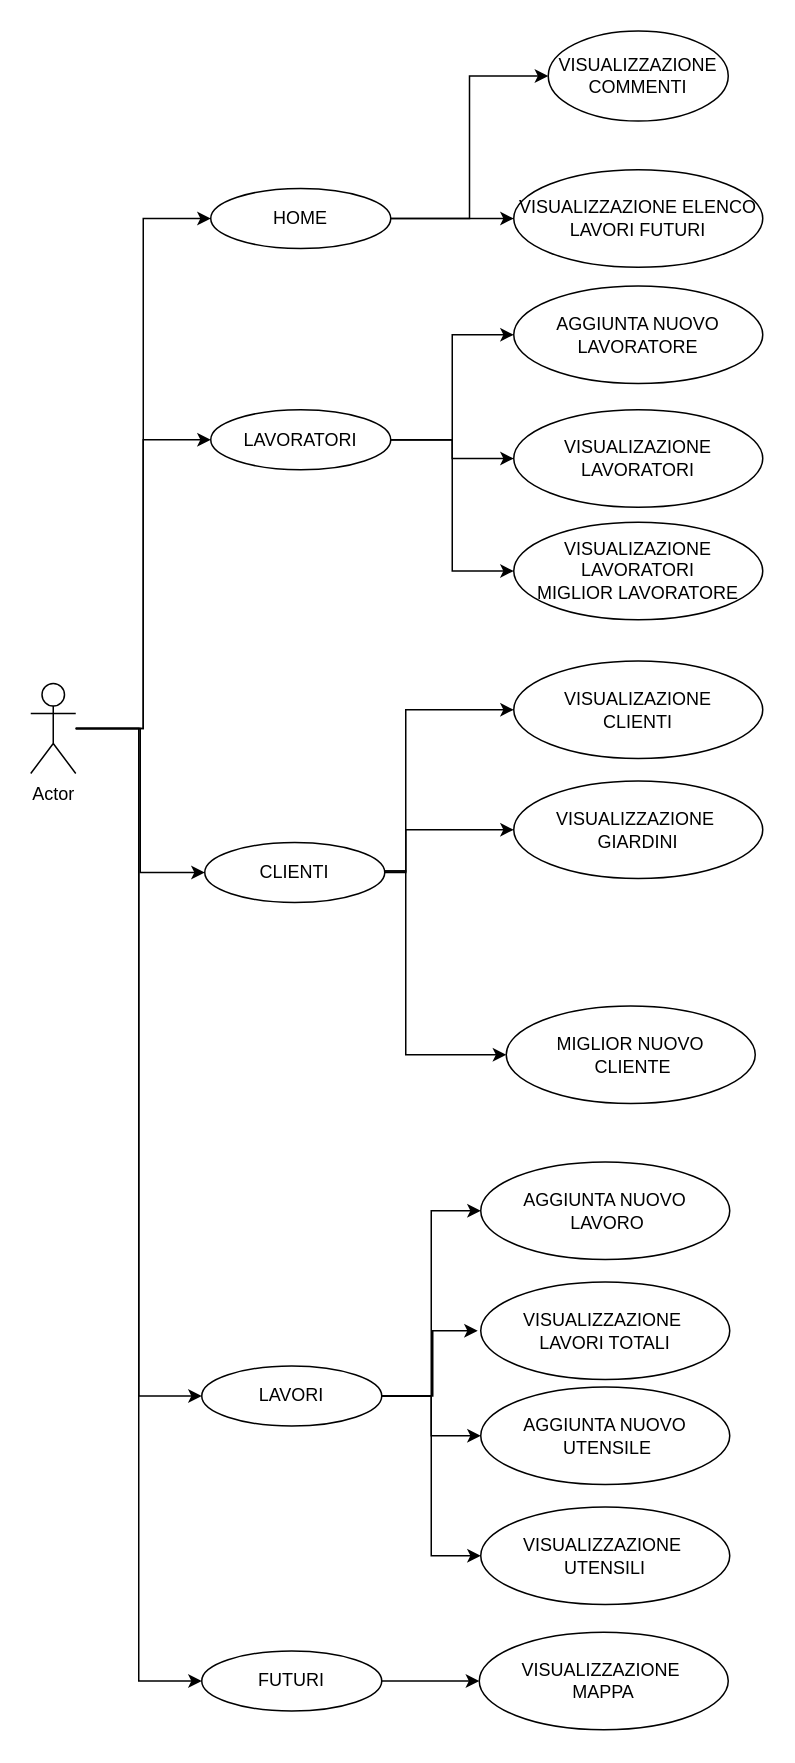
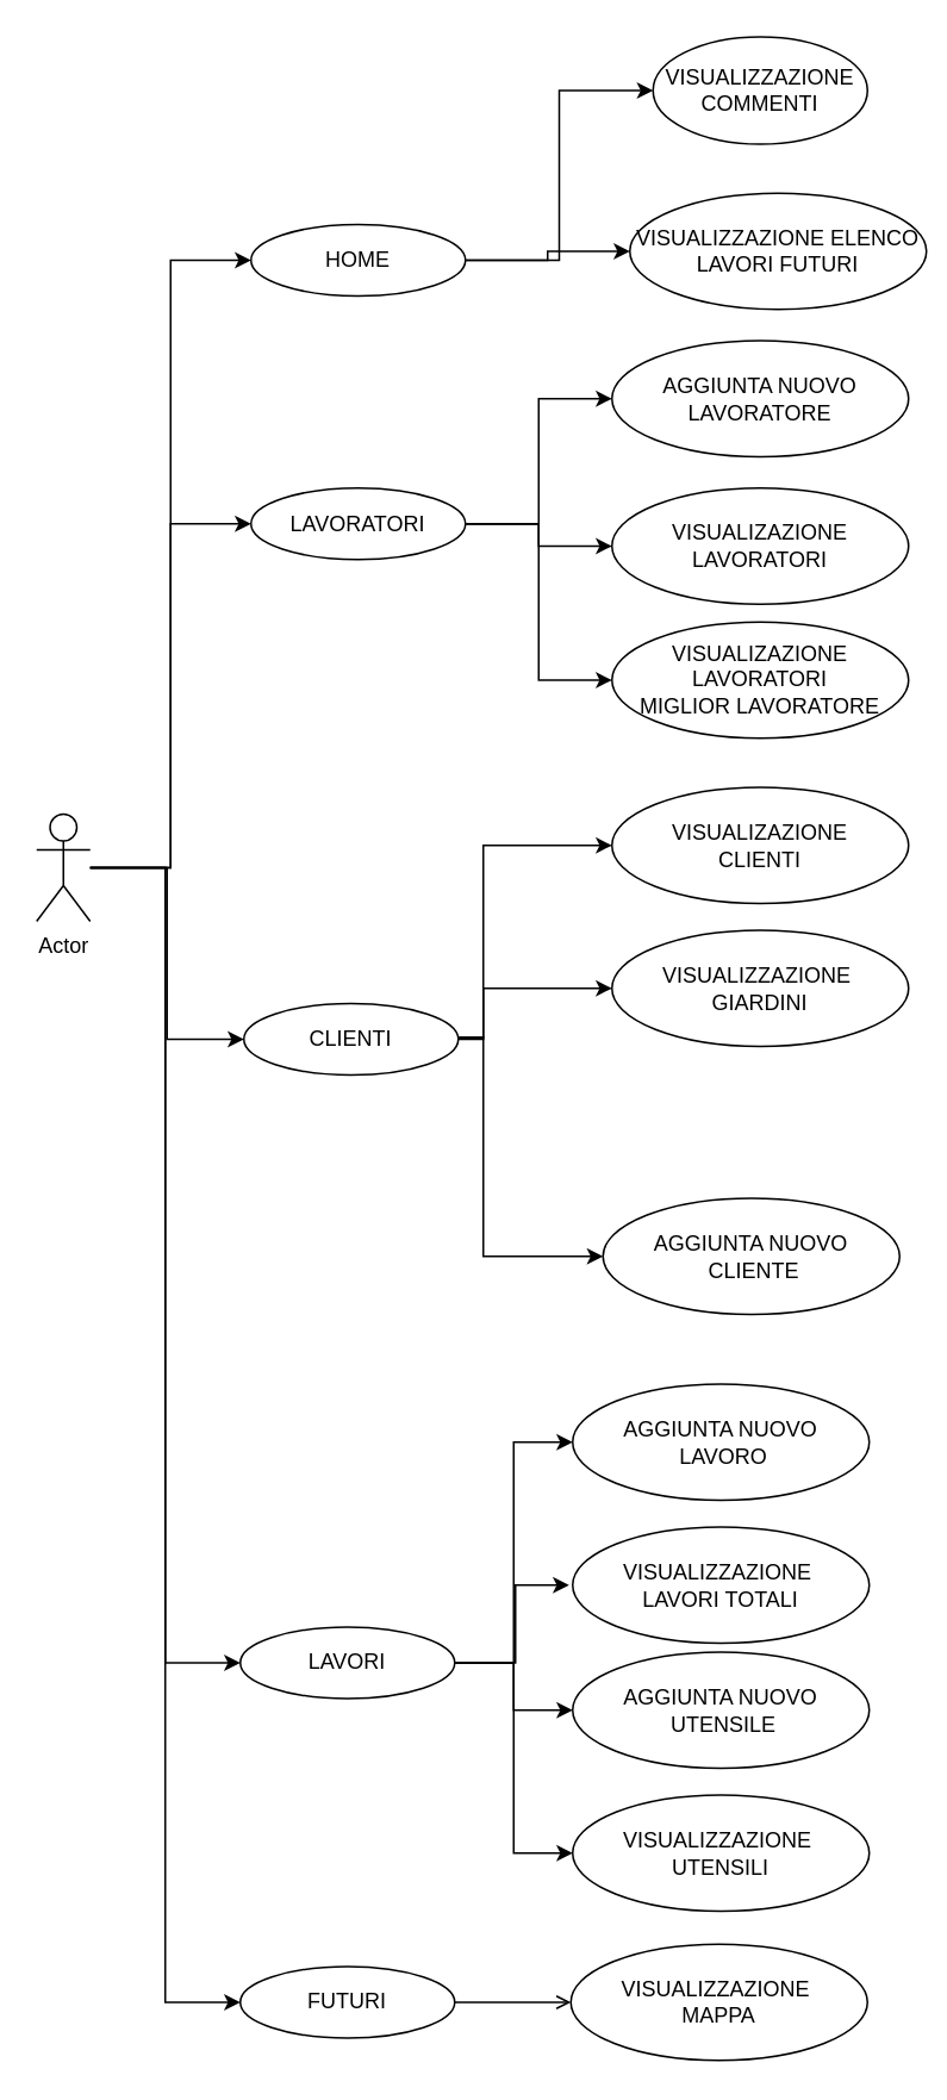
- <mxCell id="26" value="VISUALIZZAZIONE ELENCO LAVORI FUTURI" style="ellipse;whiteSpace=wrap;html=1;" vertex="1" parent="1"><mxGeometry x="342" y="112.5" width="166" height="65" as="geometry" /></mxCell>
+ <mxCell id="26" value="VISUALIZZAZIONE ELENCO LAVORI FUTURI" style="ellipse;whiteSpace=wrap;html=1;" vertex="1" parent="1"><mxGeometry x="352" y="107.5" width="166" height="65" as="geometry" /></mxCell>
- <mxCell id="31" value="MIGLIOR NUOVO&lt;br&gt;&amp;nbsp;CLIENTE" style="ellipse;whiteSpace=wrap;html=1;" vertex="1" parent="1"><mxGeometry x="337" y="670" width="166" height="65" as="geometry" /></mxCell>
+ <mxCell id="31" value="AGGIUNTA NUOVO&lt;br&gt;&amp;nbsp;CLIENTE" style="ellipse;whiteSpace=wrap;html=1;" vertex="1" parent="1"><mxGeometry x="337" y="670" width="166" height="65" as="geometry" /></mxCell>
- <mxCell id="24" style="edgeStyle=orthogonalEdgeStyle;rounded=0;orthogonalLoop=1;jettySize=auto;html=1;entryX=0;entryY=0.5;entryDx=0;entryDy=0;" edge="1" parent="1" source="25" target="34"><mxGeometry relative="1" as="geometry" /></mxCell>
+ <mxCell id="24" style="edgeStyle=orthogonalEdgeStyle;rounded=0;orthogonalLoop=1;jettySize=auto;html=1;entryX=0;entryY=0.5;entryDx=0;entryDy=0;endArrow=open;" edge="1" parent="1" source="25" target="34"><mxGeometry relative="1" as="geometry" /></mxCell>
